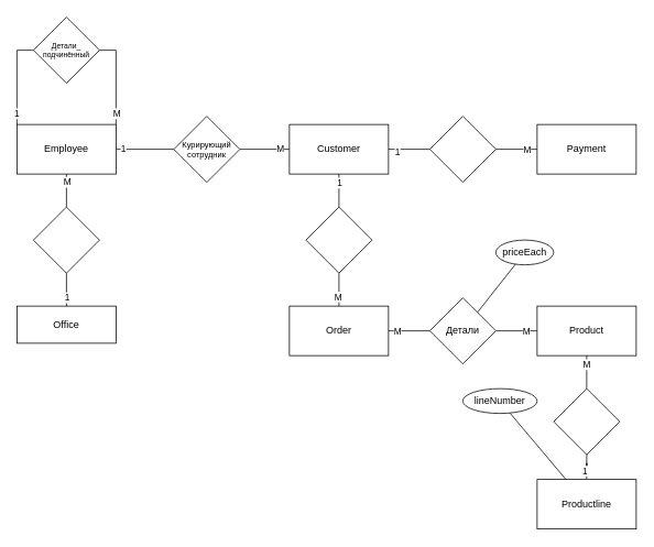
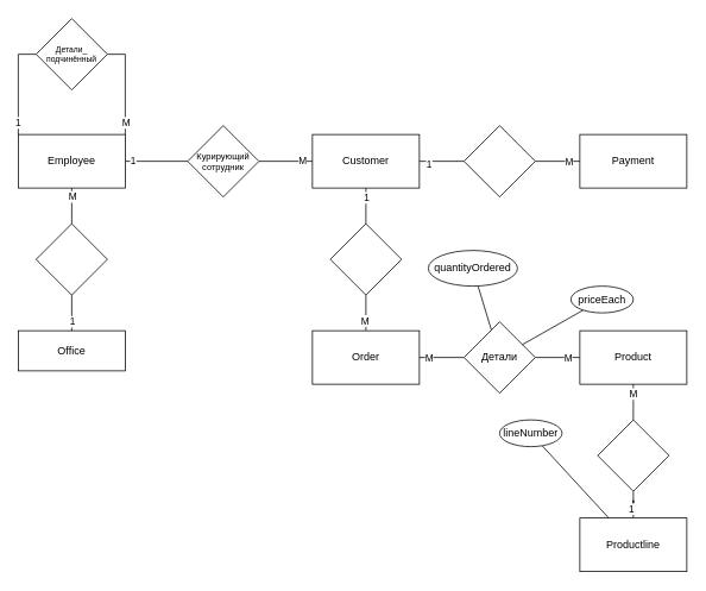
+ <mxCell id="33" value="quantityOrdered" style="ellipse;whiteSpace=wrap;html=1;" vertex="1" parent="1"><mxGeometry x="480" y="280" width="100" height="40" as="geometry" /></mxCell>
- <mxCell id="35" value="priceEach" style="ellipse;whiteSpace=wrap;html=1;" vertex="1" parent="1"><mxGeometry x="600" y="290" width="70" height="30" as="geometry" /></mxCell>
+ <mxCell id="35" value="priceEach" style="ellipse;whiteSpace=wrap;html=1;" vertex="1" parent="1"><mxGeometry x="640" y="320" width="70" height="30" as="geometry" /></mxCell>
+ <mxCell id="32" value="" style="rounded=0;orthogonalLoop=1;jettySize=auto;html=1;endArrow=none;endFill=0;" edge="1" parent="1" source="33" target="28"><mxGeometry relative="1" as="geometry" /></mxCell>
- <mxCell id="37" value="lineNumber" style="ellipse;whiteSpace=wrap;html=1;" vertex="1" parent="1"><mxGeometry x="560" y="470" width="90" height="30" as="geometry" /></mxCell>
+ <mxCell id="37" value="lineNumber" style="ellipse;whiteSpace=wrap;html=1;" vertex="1" parent="1"><mxGeometry x="560" y="470" width="70" height="30" as="geometry" /></mxCell>
